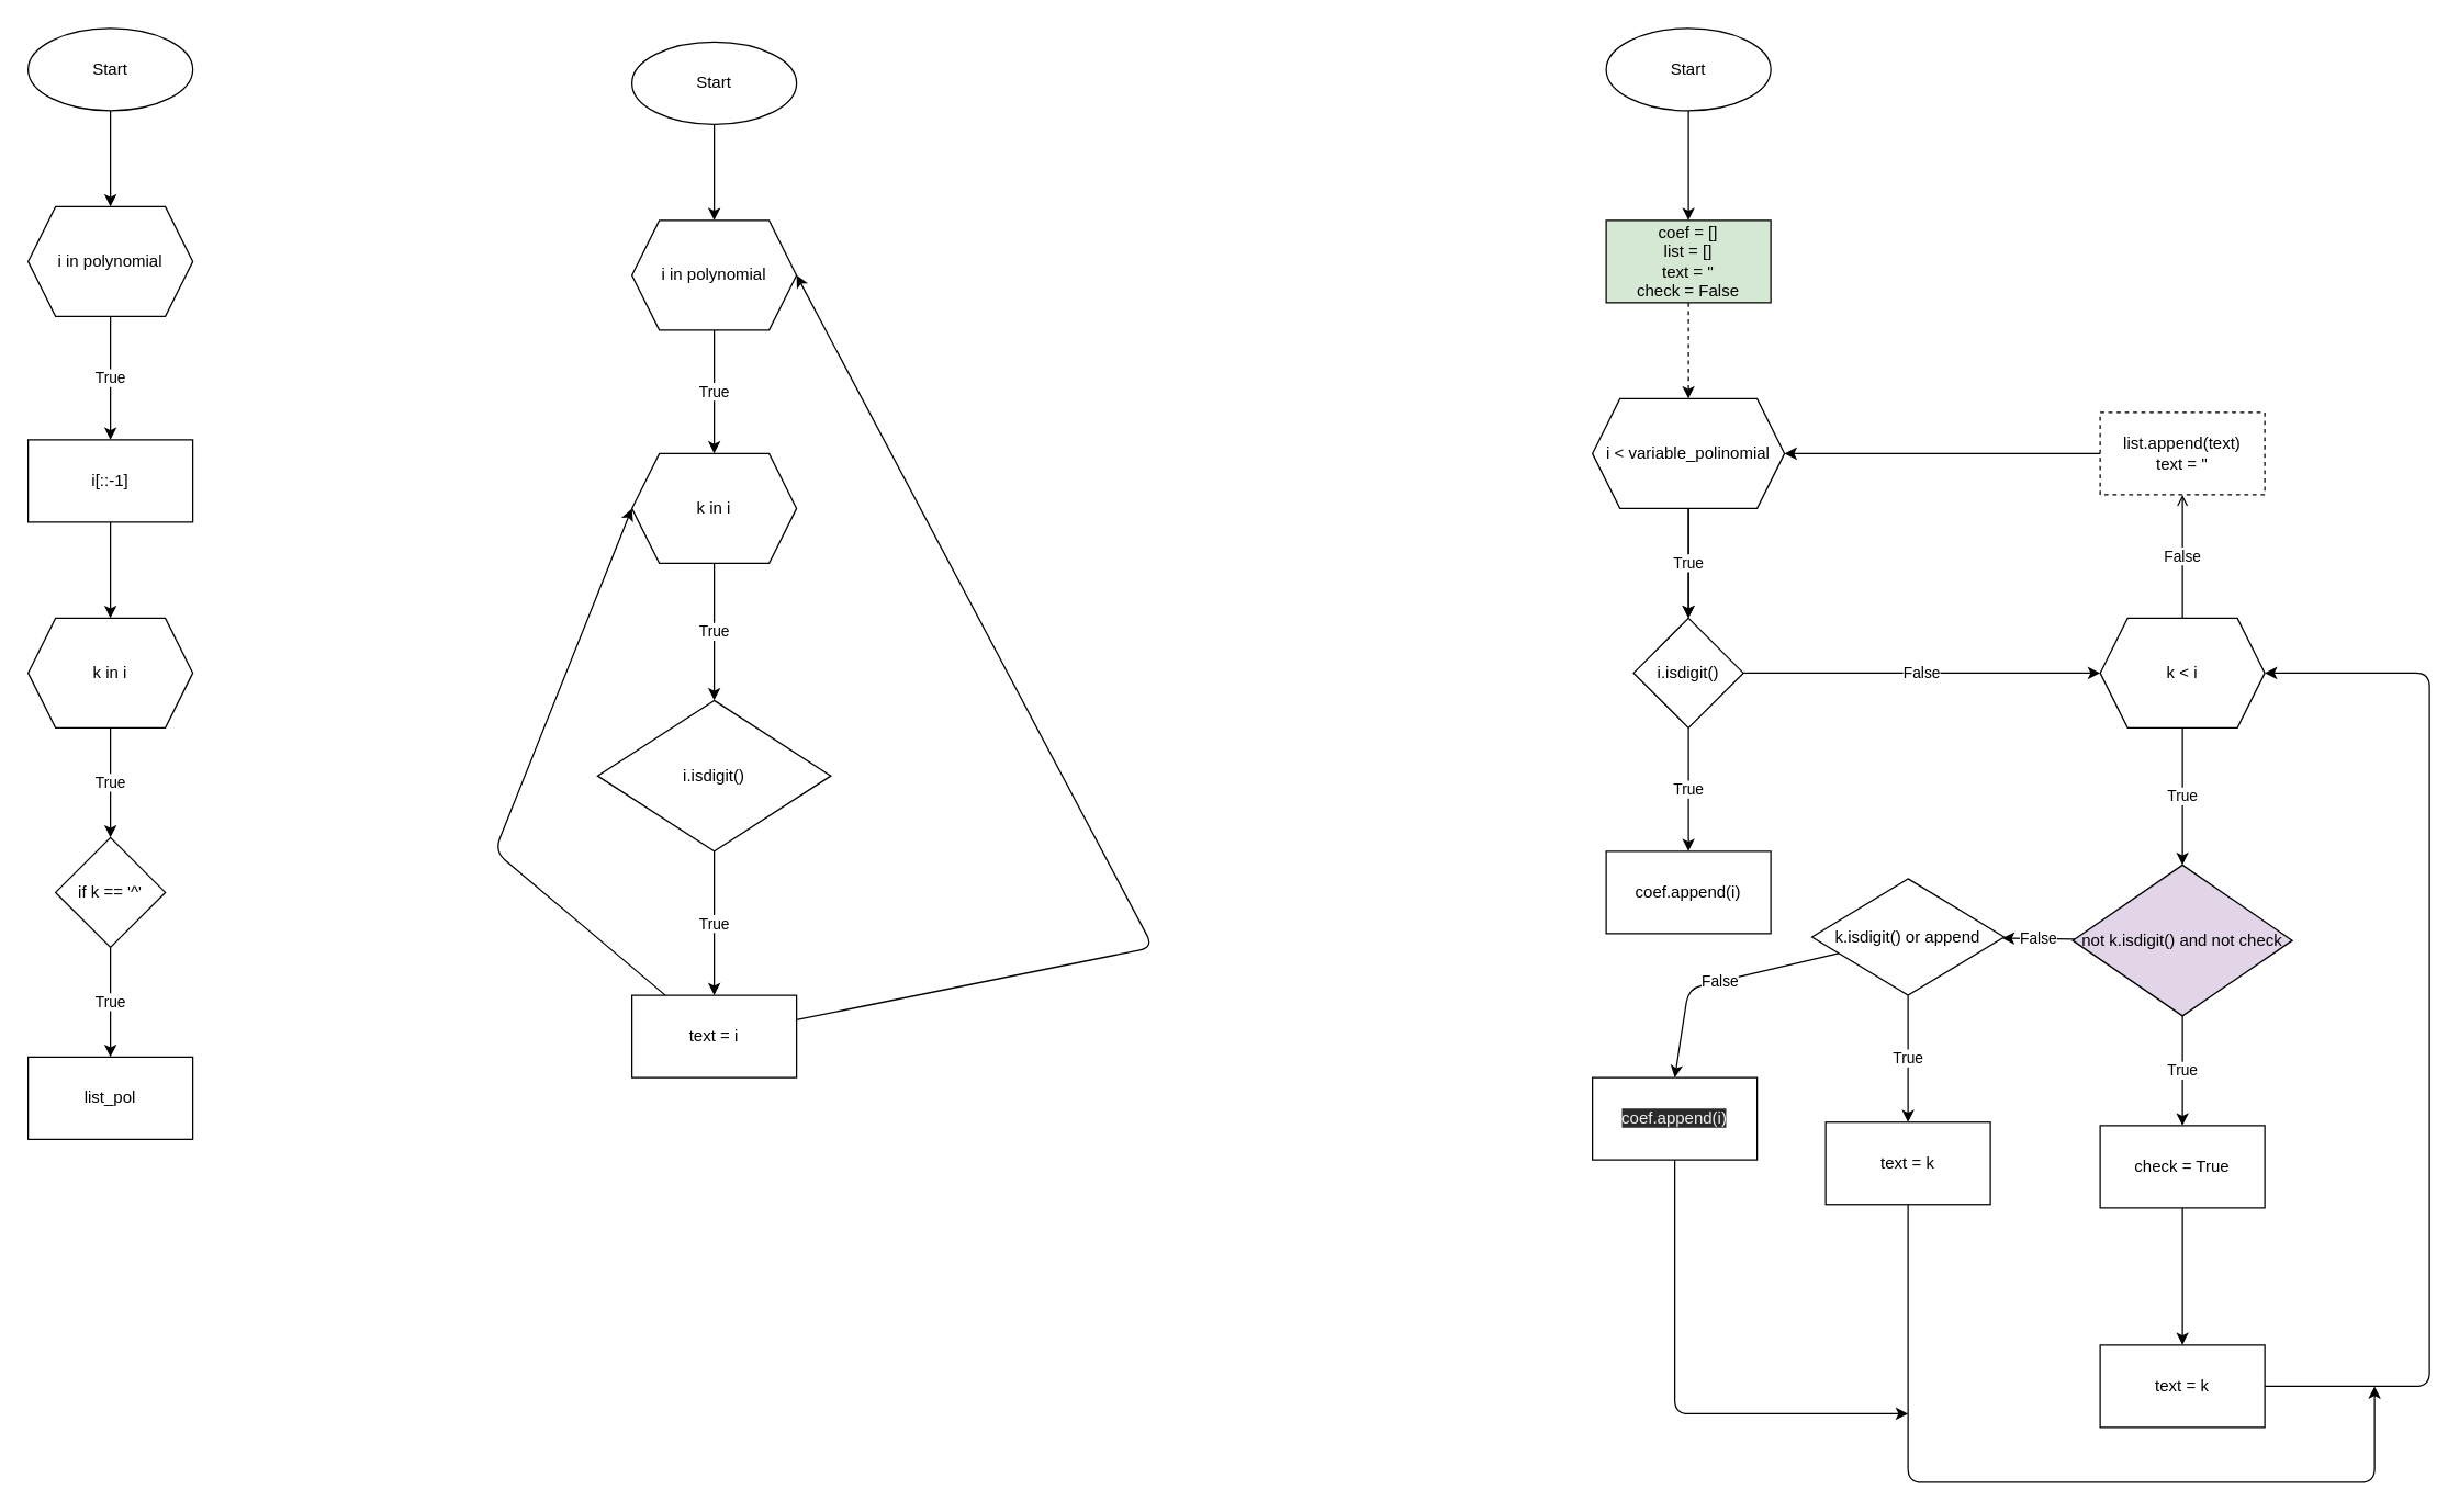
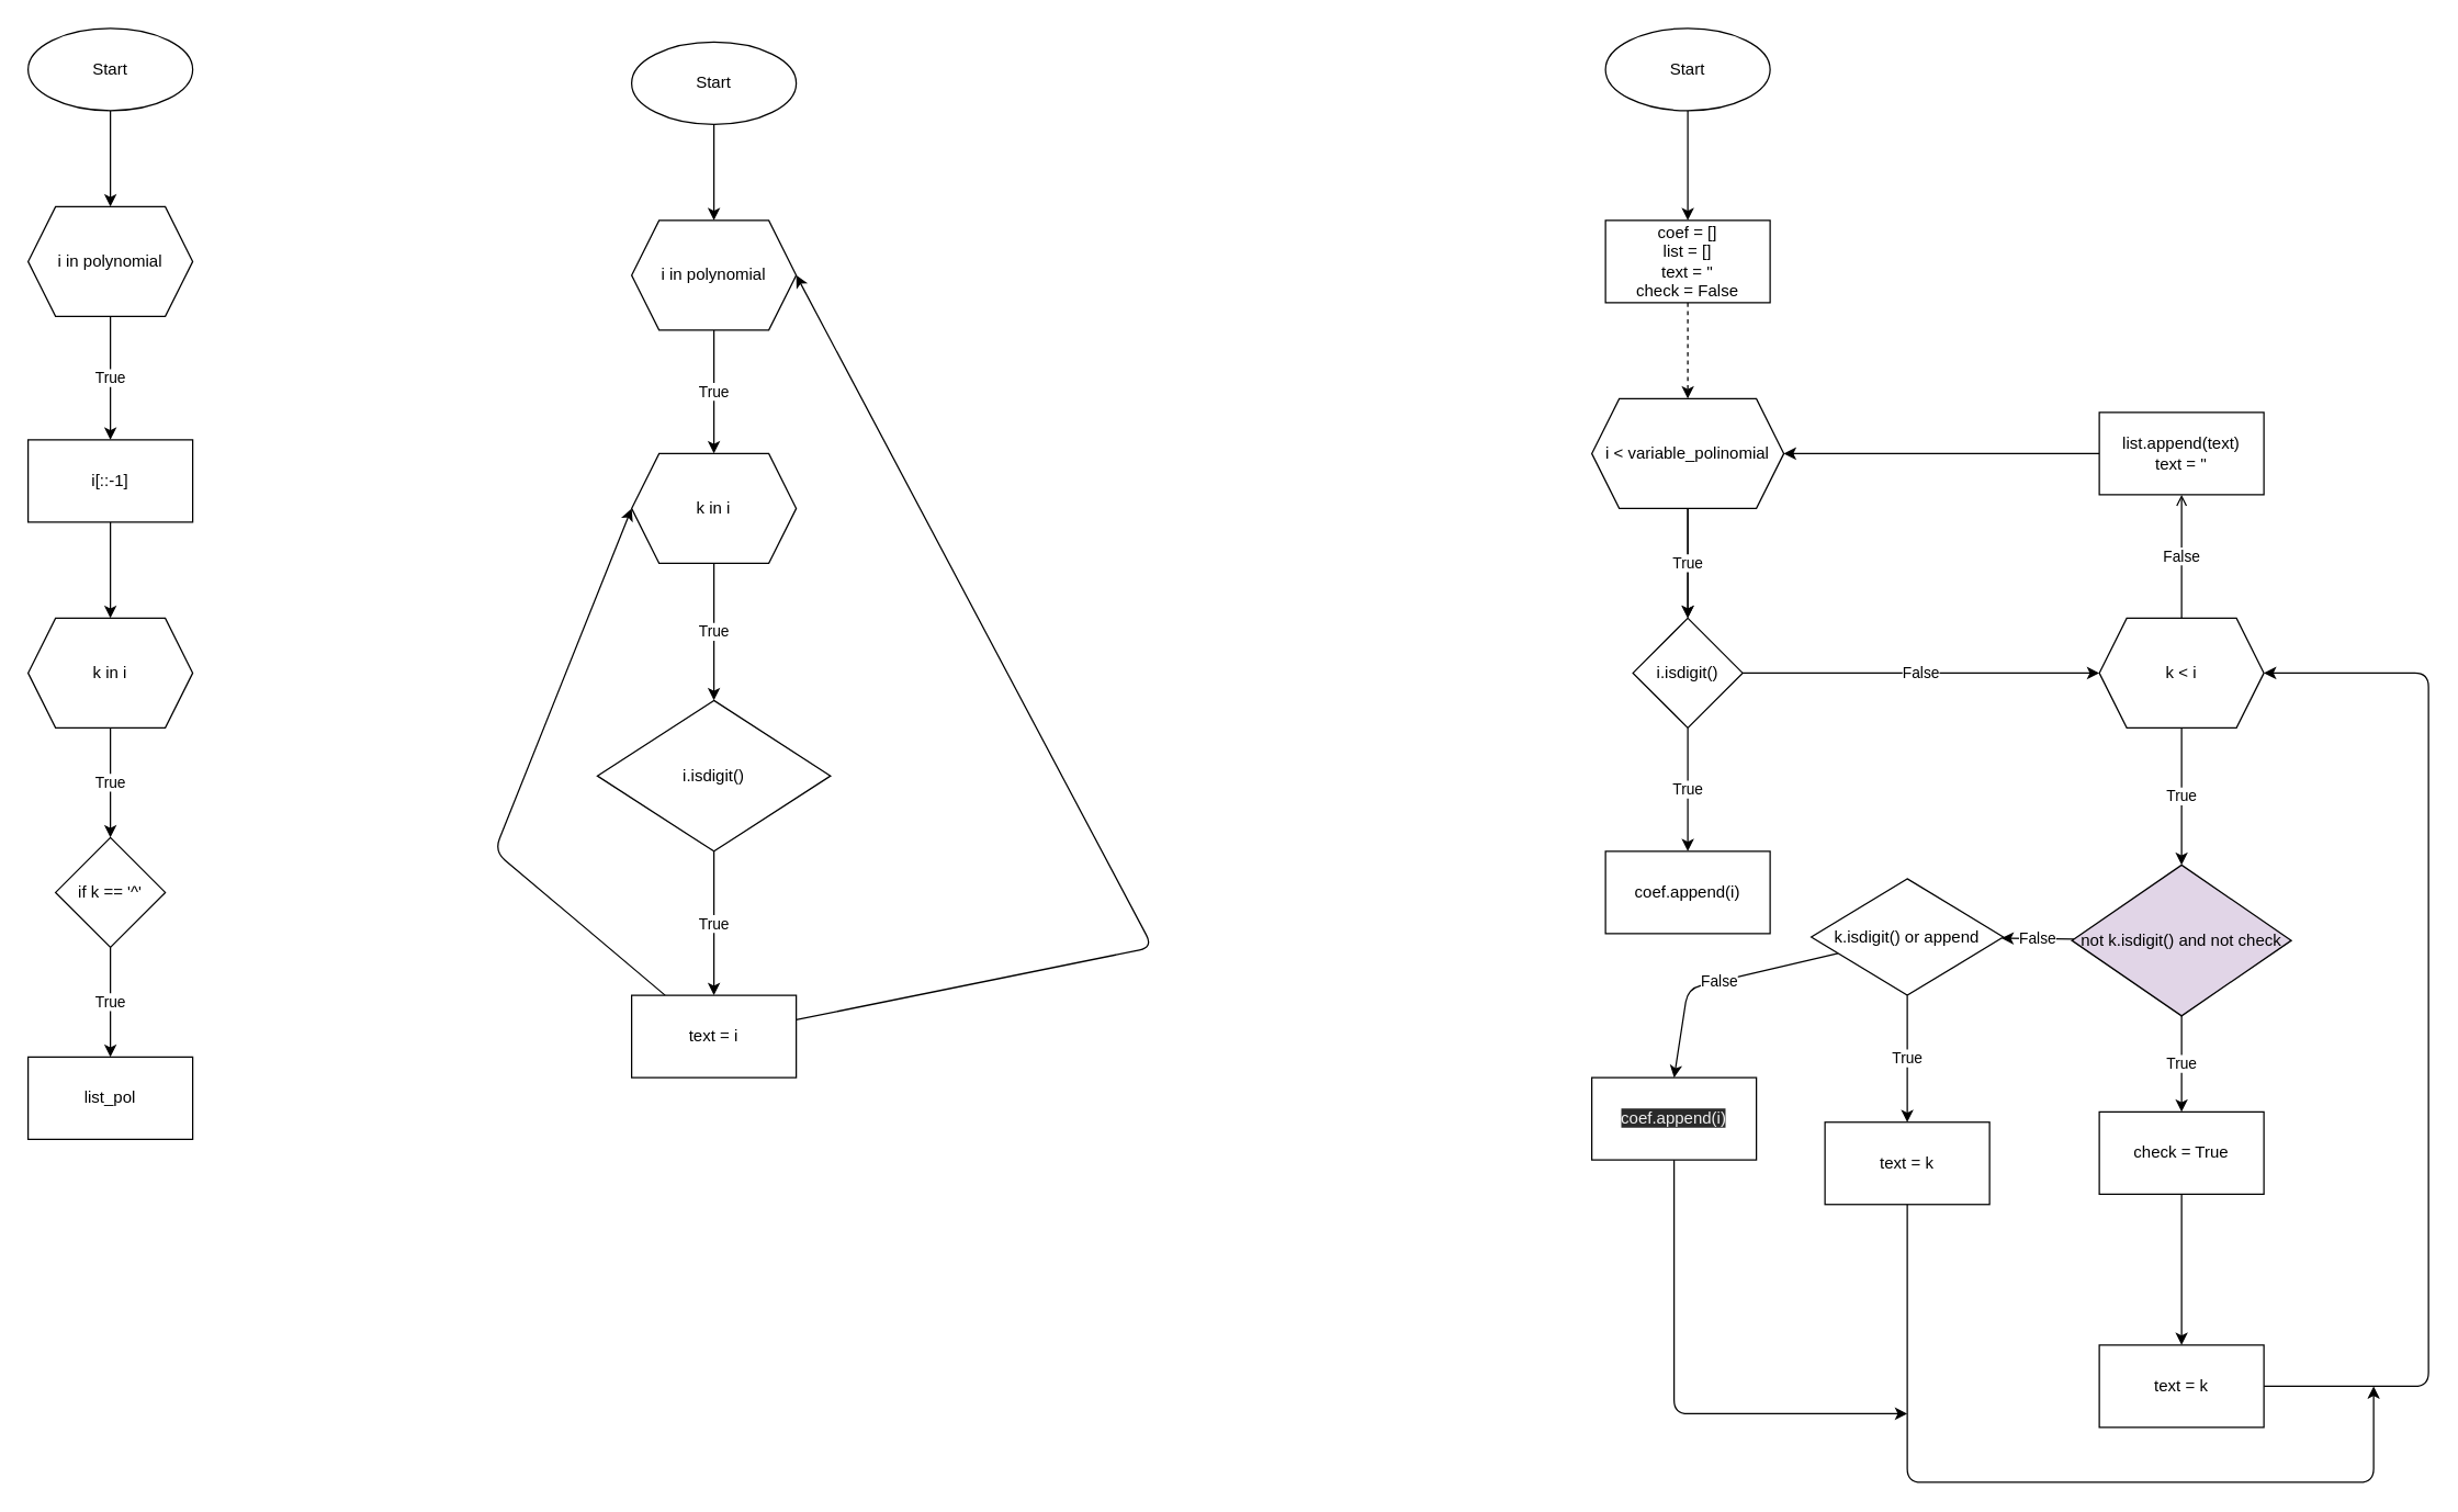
- <mxCell id="27" value="coef = []&lt;br&gt;list = []&lt;br&gt;text = ''&lt;br&gt;check = False" style="whiteSpace=wrap;html=1;fillColor=#d5e8d4;" vertex="1" parent="1"><mxGeometry x="1170" y="160" width="120" height="60" as="geometry" /></mxCell>
+ <mxCell id="27" value="coef = []&lt;br&gt;list = []&lt;br&gt;text = ''&lt;br&gt;check = False" style="whiteSpace=wrap;html=1;" vertex="1" parent="1"><mxGeometry x="1170" y="160" width="120" height="60" as="geometry" /></mxCell>
- <mxCell id="49" value="list.append(text)&lt;br&gt;text = ''" style="whiteSpace=wrap;html=1;dashed=1;" vertex="1" parent="1"><mxGeometry x="1530" y="300" width="120" height="60" as="geometry" /></mxCell>
+ <mxCell id="49" value="list.append(text)&lt;br&gt;text = ''" style="whiteSpace=wrap;html=1;" vertex="1" parent="1"><mxGeometry x="1530" y="300" width="120" height="60" as="geometry" /></mxCell>
- <mxCell id="44" value="check = True" style="whiteSpace=wrap;html=1;" vertex="1" parent="1"><mxGeometry x="1530" y="820" width="120" height="60" as="geometry" /></mxCell>
+ <mxCell id="44" value="check = True" style="whiteSpace=wrap;html=1;" vertex="1" parent="1"><mxGeometry x="1530" y="810" width="120" height="60" as="geometry" /></mxCell>
